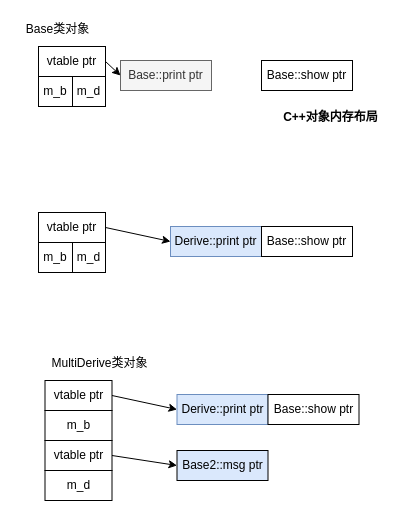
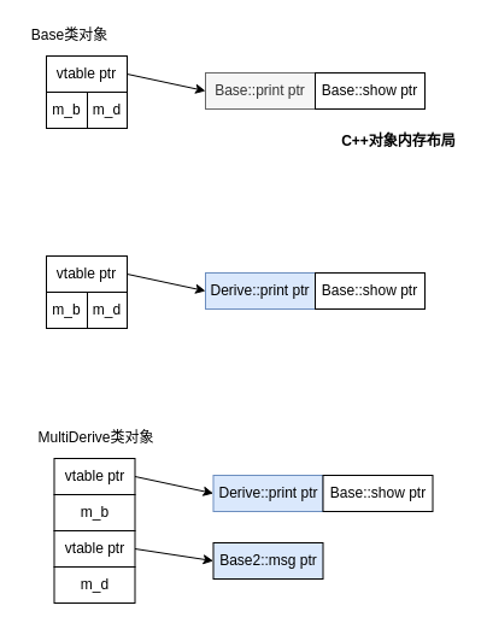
- <mxCell id="6" value="Base::print ptr" style="rounded=0;whiteSpace=wrap;html=1;fillColor=#f5f5f5;strokeColor=#666666;fontColor=#333333;" vertex="1" parent="1"><mxGeometry x="120" y="60" width="91" height="30" as="geometry" /></mxCell>
+ <mxCell id="6" value="Base::print ptr" style="rounded=0;whiteSpace=wrap;html=1;fillColor=#f5f5f5;strokeColor=#666666;fontColor=#333333;" vertex="1" parent="1"><mxGeometry x="170" y="60" width="91" height="30" as="geometry" /></mxCell>
- <mxCell id="20" value="MultiDerive类对象" style="text;html=1;align=center;verticalAlign=middle;resizable=0;points=[];autosize=1;" vertex="1" parent="1"><mxGeometry x="46" y="354" width="106" height="18" as="geometry" /></mxCell>
+ <mxCell id="20" value="MultiDerive类对象" style="text;html=1;align=center;verticalAlign=middle;resizable=0;points=[];autosize=1;" vertex="1" parent="1"><mxGeometry x="26" y="354" width="106" height="18" as="geometry" /></mxCell>
